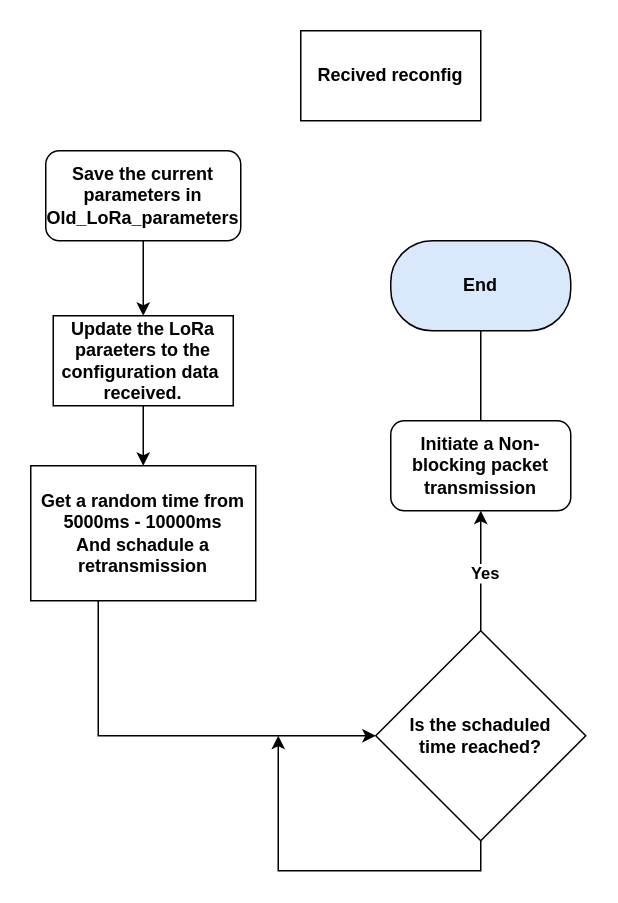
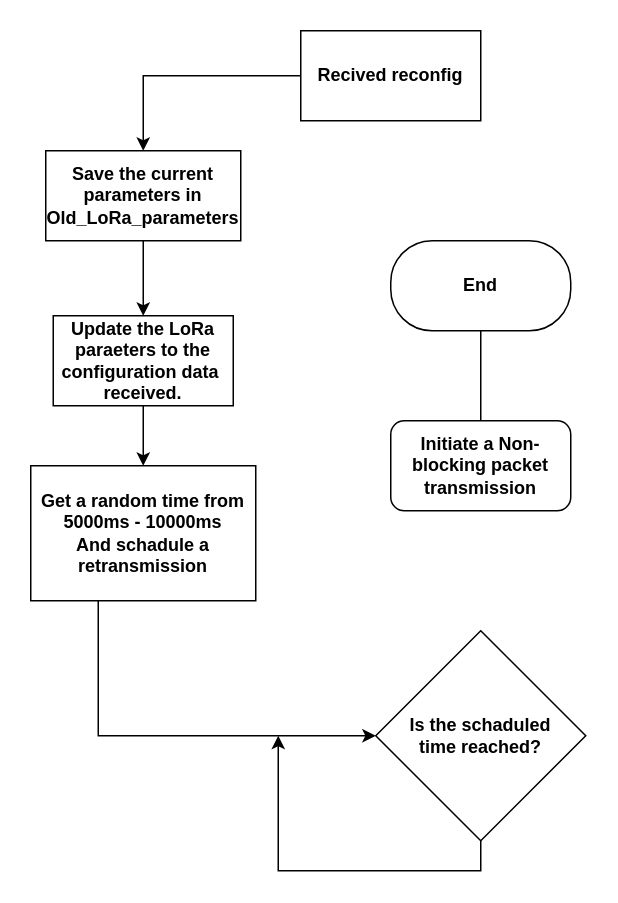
+ <mxCell id="2" style="edgeStyle=orthogonalEdgeStyle;rounded=0;orthogonalLoop=1;jettySize=auto;html=1;fontStyle=1" edge="1" parent="1" source="3" target="5"><mxGeometry relative="1" as="geometry" /></mxCell>
- <mxCell id="5" value="Save the current parameters in Old_LoRa_parameters" style="whiteSpace=wrap;html=1;fontStyle=1;rounded=1;" vertex="1" parent="1"><mxGeometry x="30" y="100" width="130" height="60" as="geometry" /></mxCell>
+ <mxCell id="5" value="Save the current parameters in Old_LoRa_parameters" style="rounded=0;whiteSpace=wrap;html=1;fontStyle=1" vertex="1" parent="1"><mxGeometry x="30" y="100" width="130" height="60" as="geometry" /></mxCell>
- <mxCell id="16" value="End" style="rounded=1;whiteSpace=wrap;html=1;fontStyle=1;arcSize=46;fillColor=#dae8fc;" vertex="1" parent="1"><mxGeometry x="260" y="160" width="120" height="60" as="geometry" /></mxCell>
+ <mxCell id="16" value="End" style="rounded=1;whiteSpace=wrap;html=1;fontStyle=1;arcSize=46;" vertex="1" parent="1"><mxGeometry x="260" y="160" width="120" height="60" as="geometry" /></mxCell>
- <mxCell id="10" style="edgeStyle=orthogonalEdgeStyle;rounded=0;orthogonalLoop=1;jettySize=auto;html=1;entryX=0.5;entryY=1;entryDx=0;entryDy=0;fontStyle=1" edge="1" parent="1" source="13" target="15"><mxGeometry relative="1" as="geometry" /></mxCell>
- <mxCell id="11" value="Yes" style="edgeLabel;html=1;align=center;verticalAlign=middle;resizable=0;points=[];fontStyle=1" vertex="1" connectable="0" parent="10"><mxGeometry x="-0.025" y="-2" relative="1" as="geometry"><mxPoint as="offset" /></mxGeometry></mxCell>
